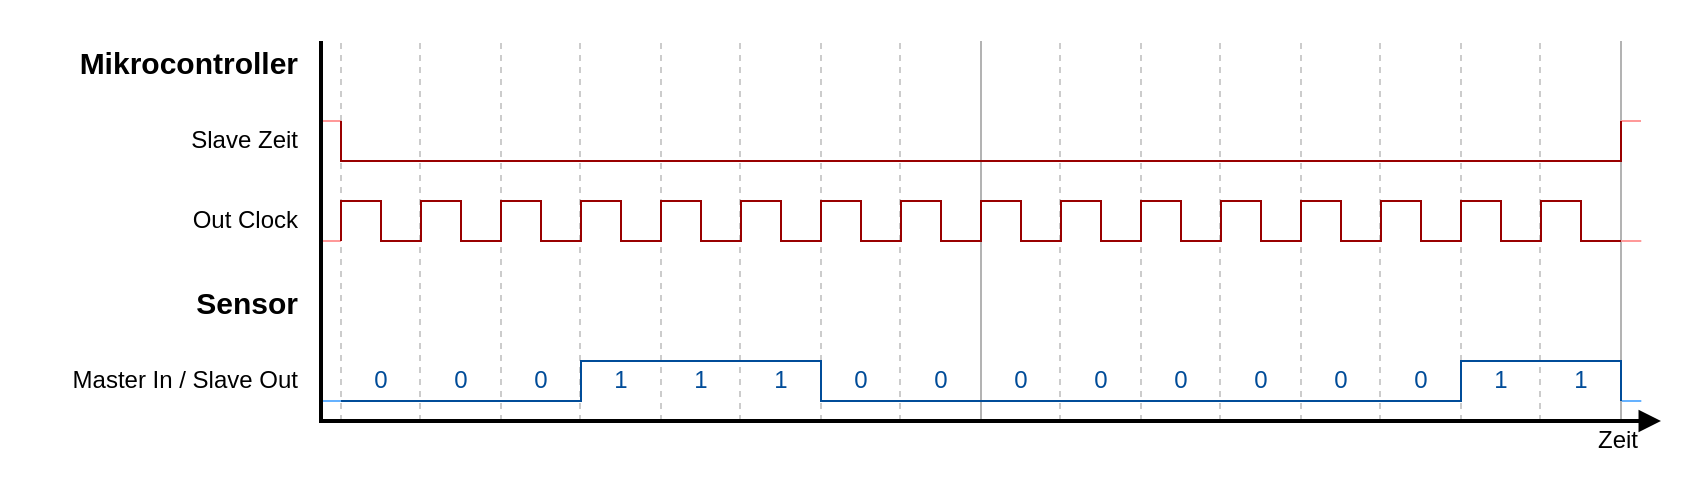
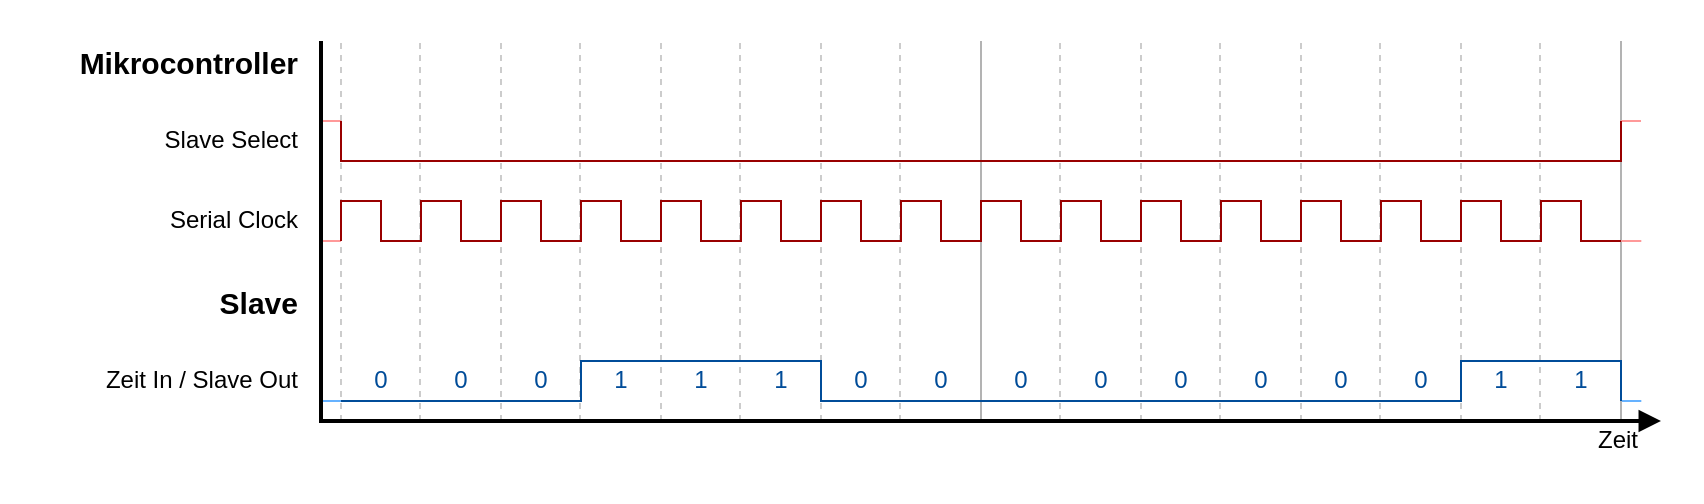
- <mxCell id="21" value="Slave Zeit" style="text;html=1;resizable=0;points=[];autosize=1;align=right;verticalAlign=top;spacingTop=-4;" vertex="1" parent="1"><mxGeometry x="70" y="60" width="80" height="20" as="geometry" /></mxCell>
+ <mxCell id="21" value="Slave Select" style="text;html=1;resizable=0;points=[];autosize=1;align=right;verticalAlign=top;spacingTop=-4;" vertex="1" parent="1"><mxGeometry x="70" y="60" width="80" height="20" as="geometry" /></mxCell>
- <mxCell id="22" value="Out Clock" style="text;html=1;resizable=0;points=[];autosize=1;align=right;verticalAlign=top;spacingTop=-4;" vertex="1" parent="1"><mxGeometry x="70" y="100" width="80" height="20" as="geometry" /></mxCell>
+ <mxCell id="22" value="Serial Clock" style="text;html=1;resizable=0;points=[];autosize=1;align=right;verticalAlign=top;spacingTop=-4;" vertex="1" parent="1"><mxGeometry x="70" y="100" width="80" height="20" as="geometry" /></mxCell>
- <mxCell id="25" value="Sensor" style="text;html=1;resizable=0;points=[];autosize=1;align=right;verticalAlign=top;spacingTop=-4;fontStyle=1;fontSize=15;" vertex="1" parent="1"><mxGeometry x="90" y="140" width="60" height="20" as="geometry" /></mxCell>
+ <mxCell id="25" value="Slave" style="text;html=1;resizable=0;points=[];autosize=1;align=right;verticalAlign=top;spacingTop=-4;fontStyle=1;fontSize=15;" vertex="1" parent="1"><mxGeometry x="90" y="140" width="60" height="20" as="geometry" /></mxCell>
- <mxCell id="23" value="Master In / Slave Out" style="text;html=1;resizable=0;points=[];autosize=1;align=right;verticalAlign=top;spacingTop=-4;" vertex="1" parent="1"><mxGeometry x="20" y="180" width="130" height="20" as="geometry" /></mxCell>
+ <mxCell id="23" value="Zeit In / Slave Out" style="text;html=1;resizable=0;points=[];autosize=1;align=right;verticalAlign=top;spacingTop=-4;" vertex="1" parent="1"><mxGeometry x="20" y="180" width="130" height="20" as="geometry" /></mxCell>
